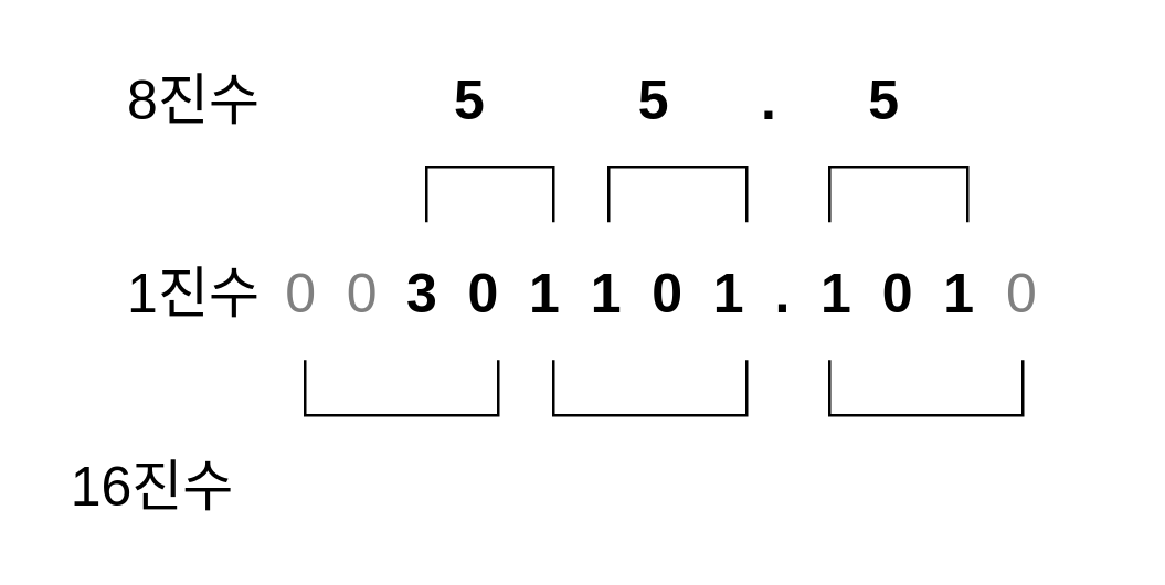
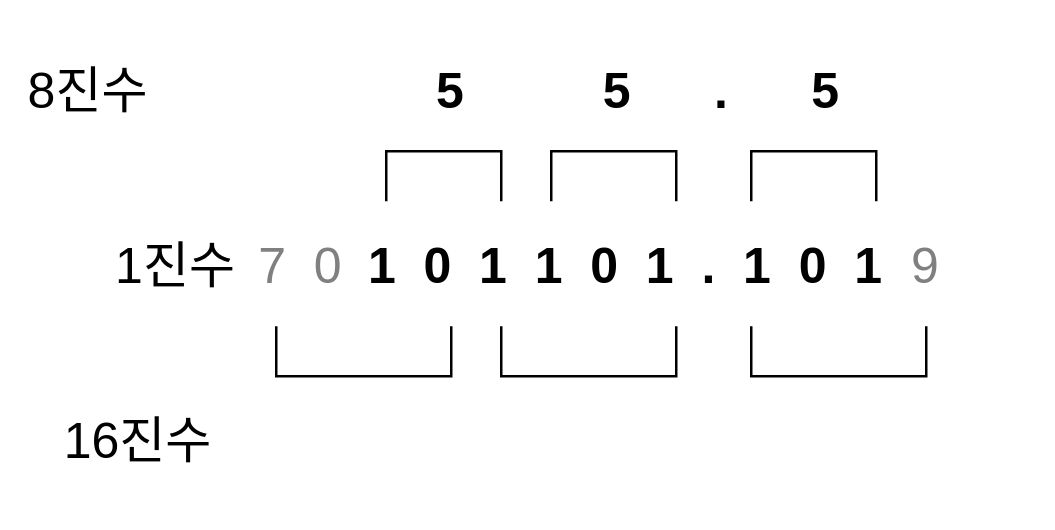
- <mxCell id="4" value="8진수" style="text;html=1;strokeColor=none;fillColor=none;align=center;verticalAlign=middle;whiteSpace=wrap;rounded=0;fontSize=20;" vertex="1" parent="1"><mxGeometry x="40" y="20" width="60" height="30" as="geometry" /></mxCell>
+ <mxCell id="4" value="8진수" style="text;html=1;strokeColor=none;fillColor=none;align=center;verticalAlign=middle;whiteSpace=wrap;rounded=0;fontSize=20;" vertex="1" parent="1"><mxGeometry x="5" y="20" width="60" height="30" as="geometry" /></mxCell>
- <mxCell id="14" value="5&amp;nbsp; &amp;nbsp; &amp;nbsp; &amp;nbsp; &amp;nbsp; 5&amp;nbsp; &amp;nbsp; &amp;nbsp; .&amp;nbsp; &amp;nbsp; &amp;nbsp; 5" style="text;html=1;strokeColor=none;fillColor=none;align=center;verticalAlign=middle;whiteSpace=wrap;rounded=0;fontSize=20;fontColor=#000000;fontStyle=1" vertex="1" parent="1"><mxGeometry x="140" y="20" width="210" height="30" as="geometry" /></mxCell>
+ <mxCell id="14" value="5&amp;nbsp; &amp;nbsp; &amp;nbsp; &amp;nbsp; &amp;nbsp; 5&amp;nbsp; &amp;nbsp; &amp;nbsp; .&amp;nbsp; &amp;nbsp; &amp;nbsp; 5" style="text;html=1;strokeColor=none;fillColor=none;align=center;verticalAlign=middle;whiteSpace=wrap;rounded=0;fontSize=20;fontColor=#000000;fontStyle=1" vertex="1" parent="1"><mxGeometry x="150" y="20" width="210" height="30" as="geometry" /></mxCell>
- <mxCell id="12" value="0&amp;nbsp; 0" style="text;html=1;strokeColor=none;fillColor=none;align=center;verticalAlign=middle;whiteSpace=wrap;rounded=0;fontSize=20;fontColor=#808080;" vertex="1" parent="1"><mxGeometry x="100" y="90" width="40" height="30" as="geometry" /></mxCell>
+ <mxCell id="12" value="7&amp;nbsp; 0" style="text;html=1;strokeColor=none;fillColor=none;align=center;verticalAlign=middle;whiteSpace=wrap;rounded=0;fontSize=20;fontColor=#808080;" vertex="1" parent="1"><mxGeometry x="100" y="90" width="40" height="30" as="geometry" /></mxCell>
- <mxCell id="2" value="&lt;b&gt;&lt;font style=&quot;font-size: 20px&quot;&gt;3&amp;nbsp; 0&amp;nbsp; 1&amp;nbsp; 1&amp;nbsp; 0&amp;nbsp; 1&amp;nbsp; .&amp;nbsp; 1&amp;nbsp; 0&amp;nbsp; 1&lt;/font&gt;&lt;/b&gt;" style="text;html=1;strokeColor=none;fillColor=none;align=center;verticalAlign=middle;whiteSpace=wrap;rounded=0;" vertex="1" parent="1"><mxGeometry x="100" y="90" width="300" height="30" as="geometry" /></mxCell>
+ <mxCell id="2" value="&lt;b&gt;&lt;font style=&quot;font-size: 20px&quot;&gt;1&amp;nbsp; 0&amp;nbsp; 1&amp;nbsp; 1&amp;nbsp; 0&amp;nbsp; 1&amp;nbsp; .&amp;nbsp; 1&amp;nbsp; 0&amp;nbsp; 1&lt;/font&gt;&lt;/b&gt;" style="text;html=1;strokeColor=none;fillColor=none;align=center;verticalAlign=middle;whiteSpace=wrap;rounded=0;" vertex="1" parent="1"><mxGeometry x="100" y="90" width="300" height="30" as="geometry" /></mxCell>
- <mxCell id="13" value="0" style="text;html=1;strokeColor=none;fillColor=none;align=center;verticalAlign=middle;whiteSpace=wrap;rounded=0;fontSize=20;fontColor=#808080;" vertex="1" parent="1"><mxGeometry x="360" y="90" width="20" height="30" as="geometry" /></mxCell>
+ <mxCell id="13" value="9" style="text;html=1;strokeColor=none;fillColor=none;align=center;verticalAlign=middle;whiteSpace=wrap;rounded=0;fontSize=20;fontColor=#808080;" vertex="1" parent="1"><mxGeometry x="360" y="90" width="20" height="30" as="geometry" /></mxCell>
